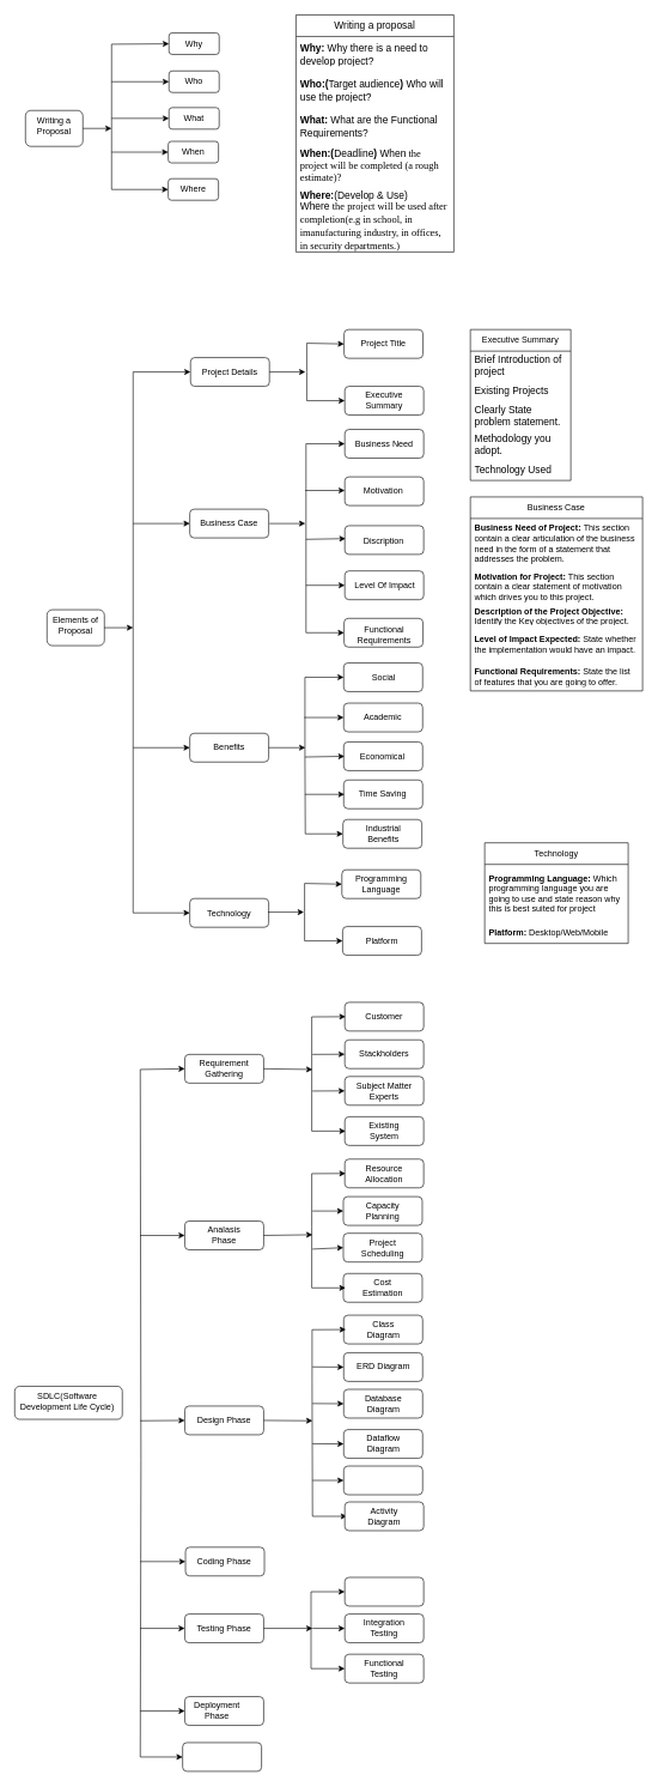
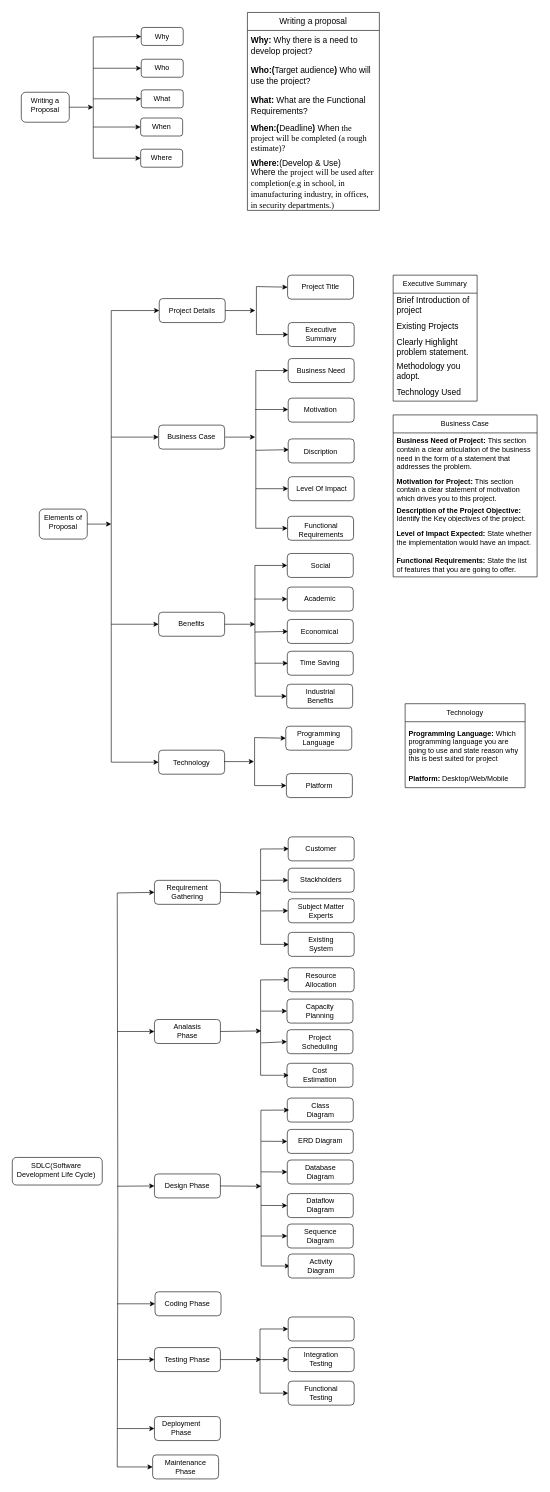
- <mxCell id="84" value="&lt;font style=&quot;font-size: 14px;&quot;&gt;Clearly State problem statement.&amp;nbsp;&lt;/font&gt;" style="text;strokeColor=none;fillColor=none;align=left;verticalAlign=middle;spacingLeft=4;spacingRight=4;overflow=hidden;points=[[0,0.5],[1,0.5]];portConstraint=eastwest;rotatable=0;whiteSpace=wrap;html=1;" vertex="1" parent="81"><mxGeometry y="100" width="140" height="40" as="geometry" /></mxCell>
+ <mxCell id="84" value="&lt;font style=&quot;font-size: 14px;&quot;&gt;Clearly Highlight problem statement.&amp;nbsp;&lt;/font&gt;" style="text;strokeColor=none;fillColor=none;align=left;verticalAlign=middle;spacingLeft=4;spacingRight=4;overflow=hidden;points=[[0,0.5],[1,0.5]];portConstraint=eastwest;rotatable=0;whiteSpace=wrap;html=1;" vertex="1" parent="81"><mxGeometry y="100" width="140" height="40" as="geometry" /></mxCell>
+ <mxCell id="132" value="Sequence Diagram" style="text;html=1;strokeColor=none;fillColor=none;align=center;verticalAlign=middle;whiteSpace=wrap;rounded=0;" vertex="1" parent="1"><mxGeometry x="493.5" y="2044" width="80" height="32" as="geometry" /></mxCell>
+ <mxCell id="111" value="Maintenance Phase" style="text;html=1;strokeColor=none;fillColor=none;align=center;verticalAlign=middle;whiteSpace=wrap;rounded=0;" vertex="1" parent="1"><mxGeometry x="269" y="2430.5" width="80" height="29" as="geometry" /></mxCell>
